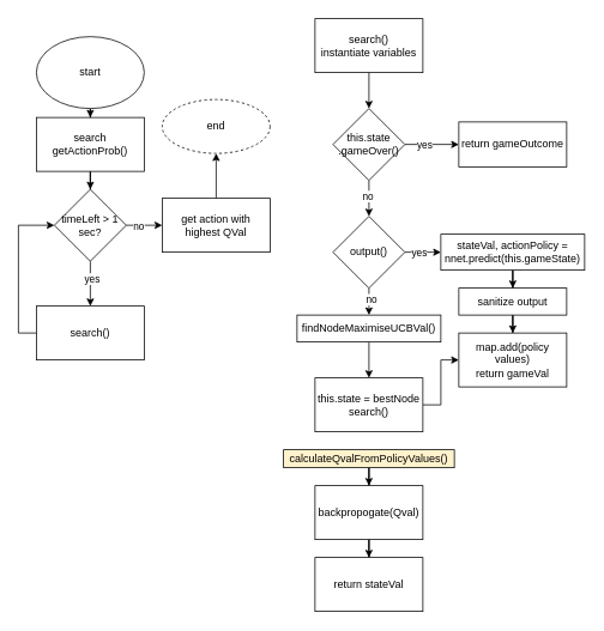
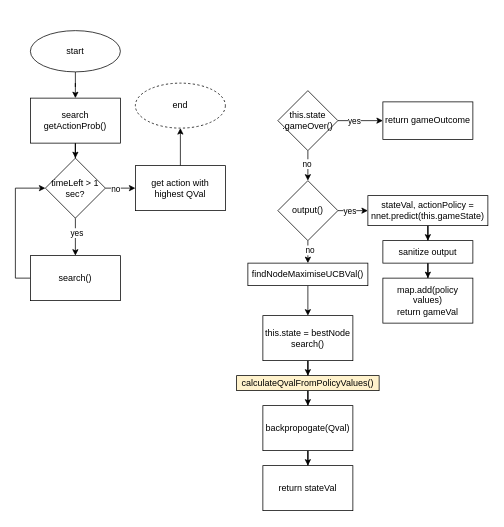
- <mxCell id="17" value="search()&lt;br&gt;instantiate variables" style="rounded=0;whiteSpace=wrap;html=1;" vertex="1" parent="1"><mxGeometry x="350" y="20" width="120" height="60" as="geometry" /></mxCell>
- <mxCell id="3" value="start" style="ellipse;whiteSpace=wrap;html=1;" vertex="1" parent="1"><mxGeometry x="40" y="40" width="120" height="80" as="geometry" /></mxCell>
+ <mxCell id="3" value="start" style="ellipse;whiteSpace=wrap;html=1;" vertex="1" parent="1"><mxGeometry x="40" y="40" width="120" height="55" as="geometry" /></mxCell>
- <mxCell id="16" value="" style="edgeStyle=orthogonalEdgeStyle;rounded=0;orthogonalLoop=1;jettySize=auto;html=1;" edge="1" parent="1" source="17" target="22"><mxGeometry relative="1" as="geometry" /></mxCell>
- <mxCell id="36" value="" style="edgeStyle=orthogonalEdgeStyle;rounded=0;orthogonalLoop=1;jettySize=auto;html=1;" edge="1" parent="1" source="37" target="33"><mxGeometry relative="1" as="geometry" /></mxCell>
+ <mxCell id="36" value="" style="edgeStyle=orthogonalEdgeStyle;rounded=0;orthogonalLoop=1;jettySize=auto;html=1;" edge="1" parent="1" source="37" target="39"><mxGeometry relative="1" as="geometry" /></mxCell>
